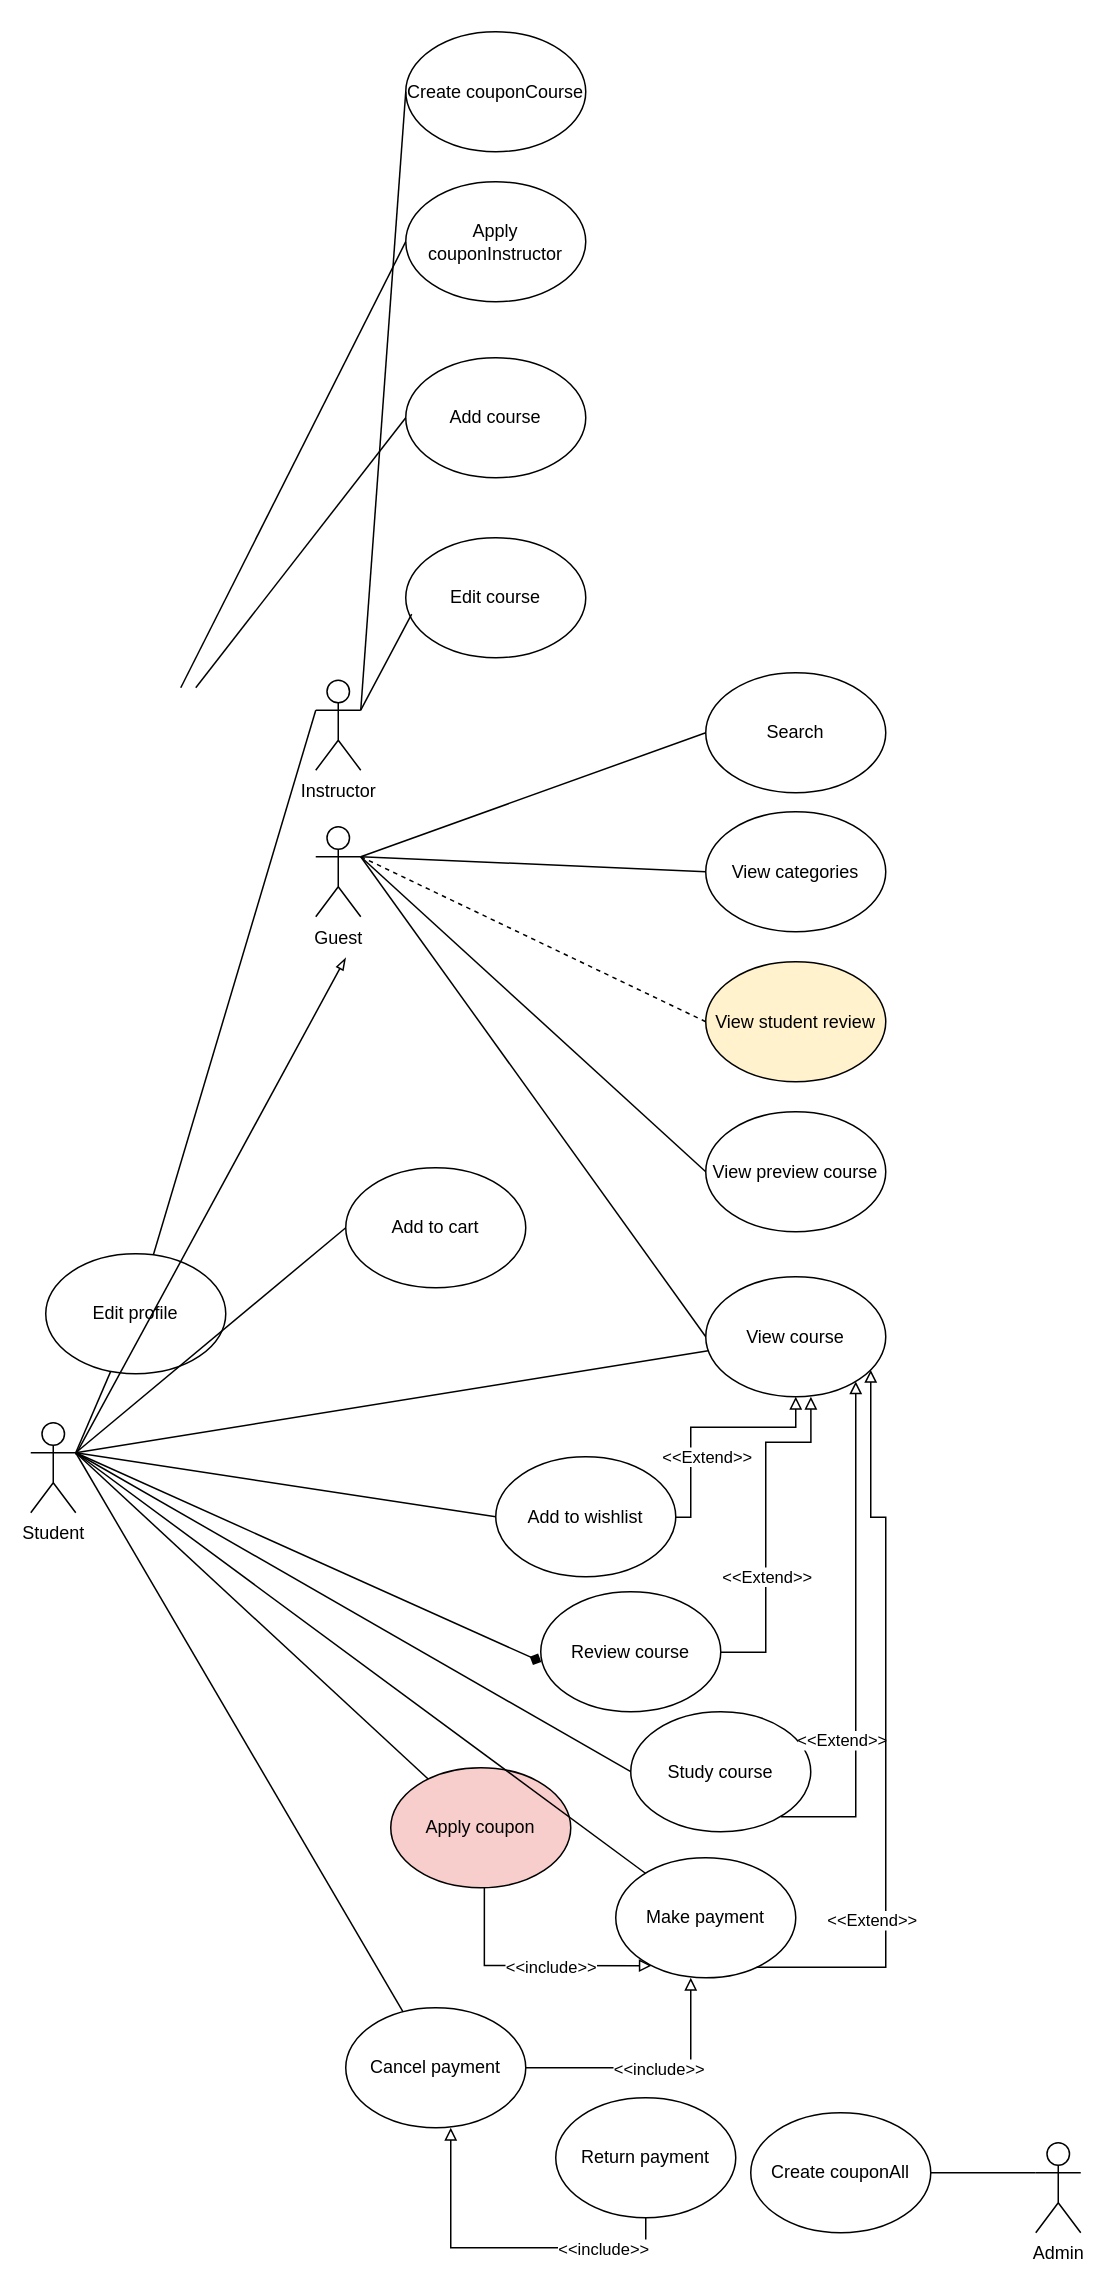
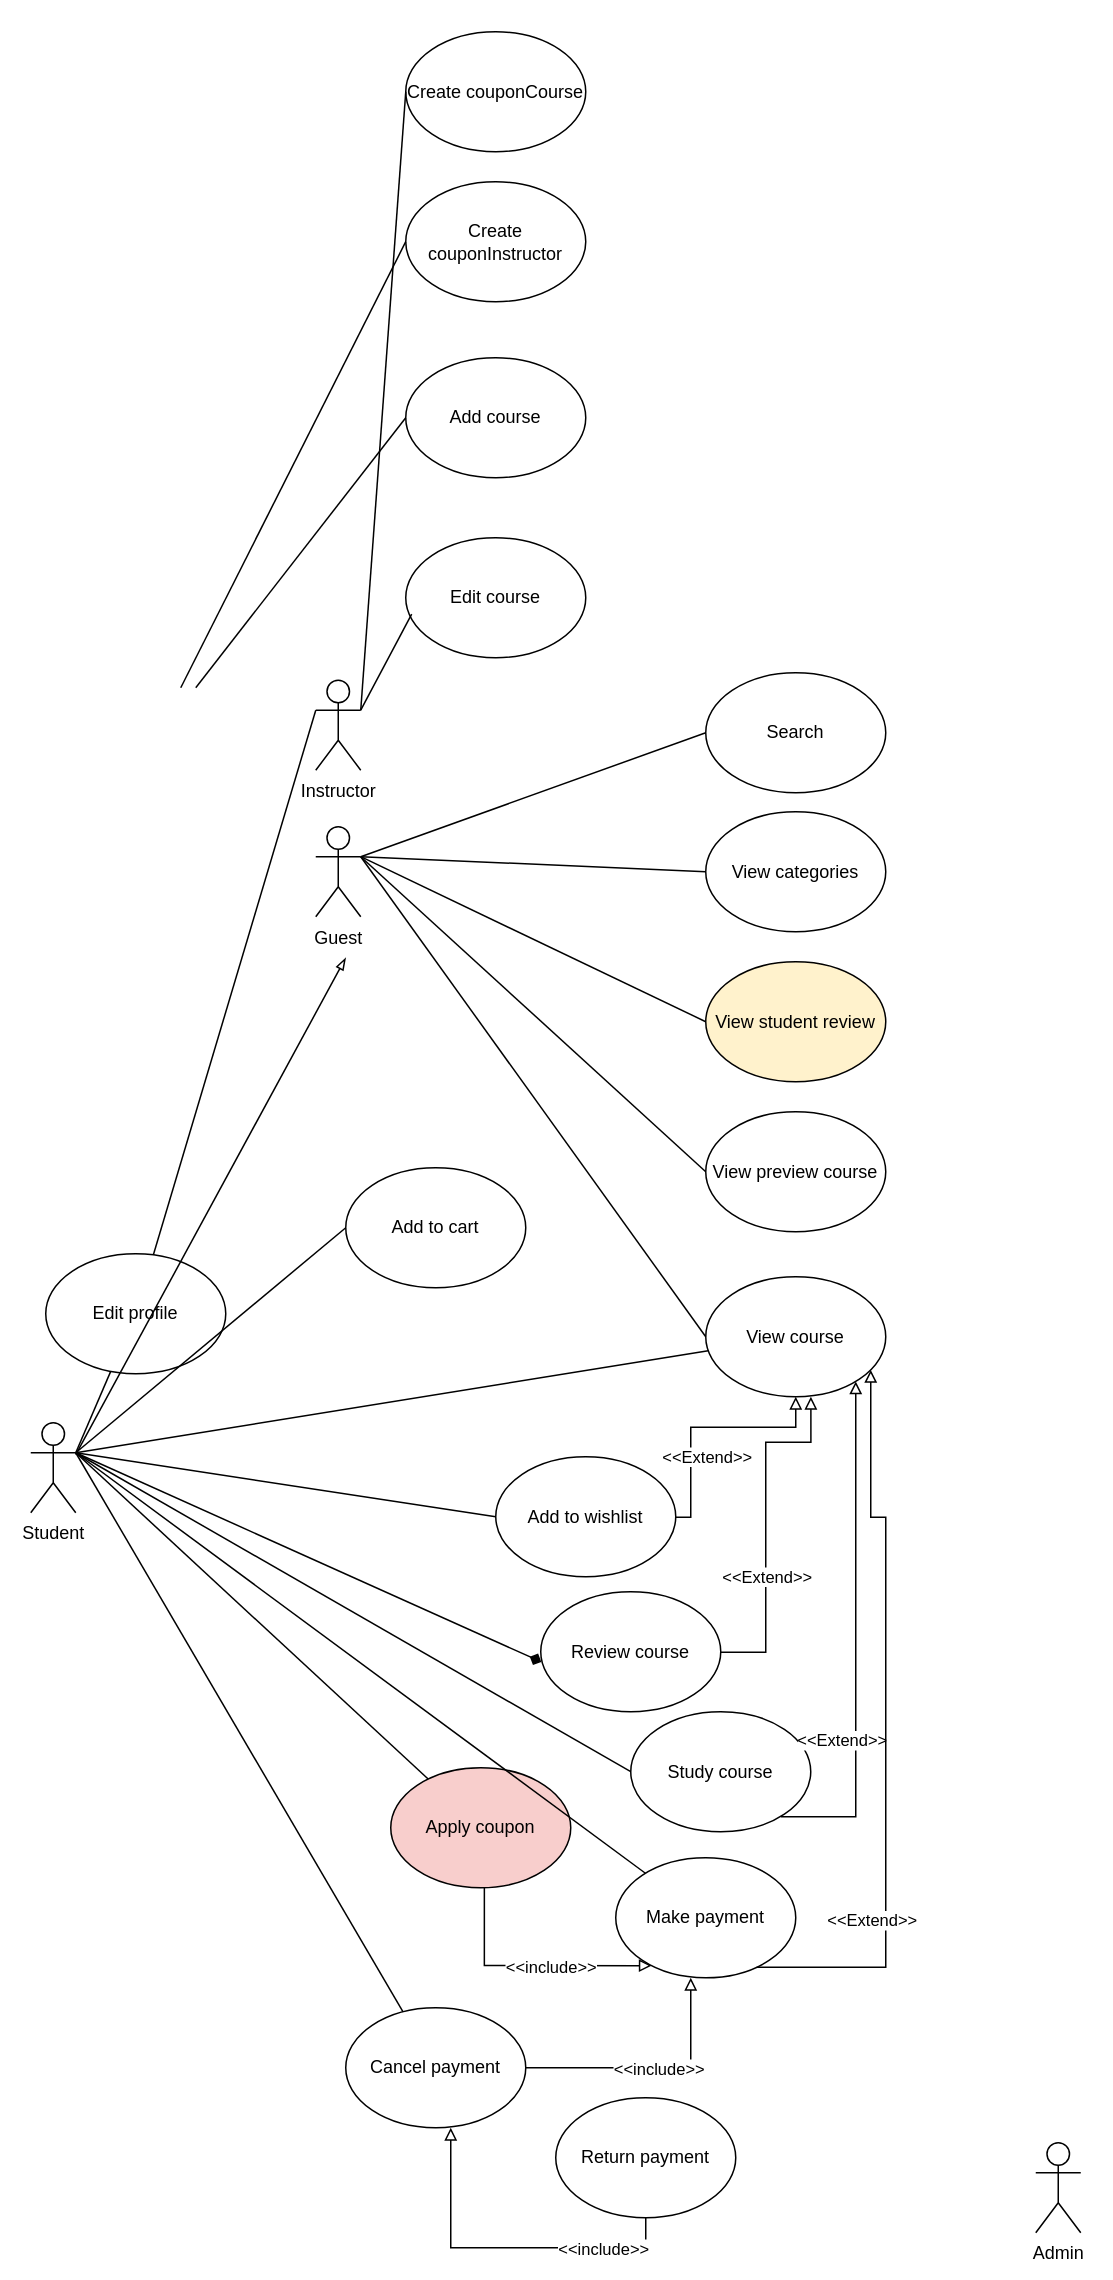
- <mxCell id="27" value="Apply couponInstructor" style="ellipse;whiteSpace=wrap;html=1;" vertex="1" parent="1"><mxGeometry x="270" y="120.64" width="120" height="80" as="geometry" /></mxCell>
+ <mxCell id="27" value="Create couponInstructor" style="ellipse;whiteSpace=wrap;html=1;" vertex="1" parent="1"><mxGeometry x="270" y="120.64" width="120" height="80" as="geometry" /></mxCell>
- <mxCell id="33" value="" style="endArrow=none;html=1;rounded=0;exitX=1;exitY=0.333;exitDx=0;exitDy=0;exitPerimeter=0;entryX=0;entryY=0.5;entryDx=0;entryDy=0;dashed=1;" edge="1" parent="1" source="3" target="8"><mxGeometry width="50" height="50" relative="1" as="geometry"><mxPoint x="400" y="570.64" as="sourcePoint" /><mxPoint x="450" y="520.64" as="targetPoint" /></mxGeometry></mxCell>
+ <mxCell id="33" value="" style="endArrow=none;html=1;rounded=0;exitX=1;exitY=0.333;exitDx=0;exitDy=0;exitPerimeter=0;entryX=0;entryY=0.5;entryDx=0;entryDy=0;" edge="1" parent="1" source="3" target="8"><mxGeometry width="50" height="50" relative="1" as="geometry"><mxPoint x="400" y="570.64" as="sourcePoint" /><mxPoint x="450" y="520.64" as="targetPoint" /></mxGeometry></mxCell>
- <mxCell id="25" value="Create couponAll" style="ellipse;whiteSpace=wrap;html=1;" vertex="1" parent="1"><mxGeometry x="500" y="1408" width="120" height="80" as="geometry" /></mxCell>
- <mxCell id="34" value="" style="endArrow=none;html=1;rounded=0;exitX=0;exitY=0.333;exitDx=0;exitDy=0;exitPerimeter=0;entryX=1;entryY=0.5;entryDx=0;entryDy=0;" edge="1" parent="1" source="2" target="25"><mxGeometry width="50" height="50" relative="1" as="geometry"><mxPoint x="445" y="1250.64" as="sourcePoint" /><mxPoint x="495" y="1200.64" as="targetPoint" /></mxGeometry></mxCell>
